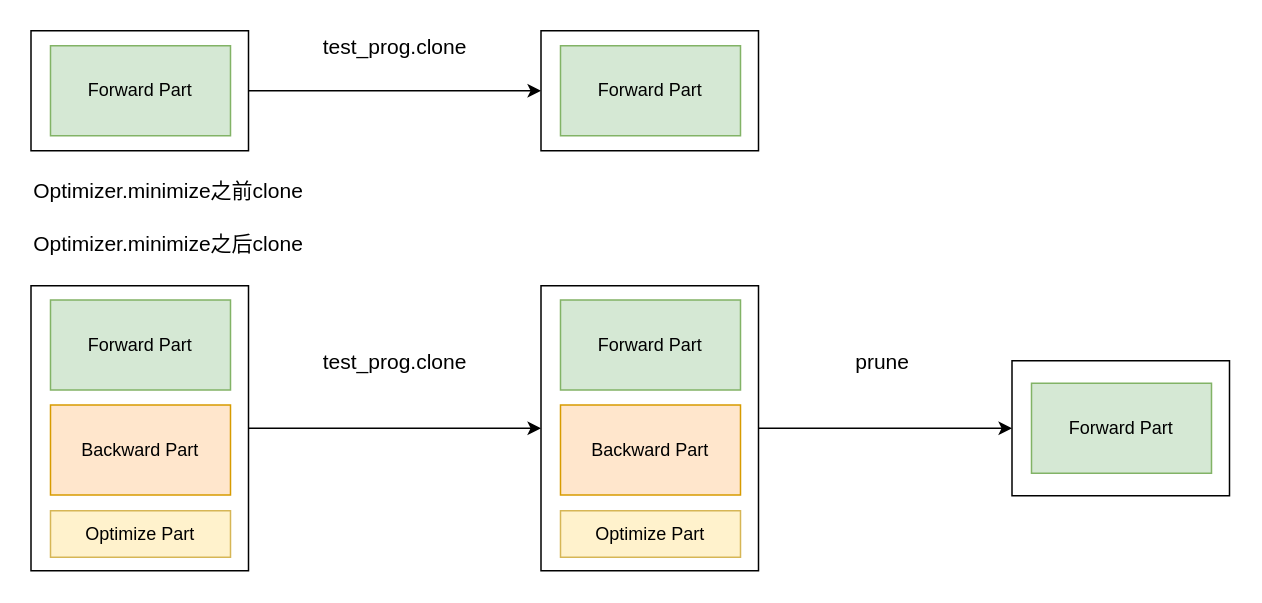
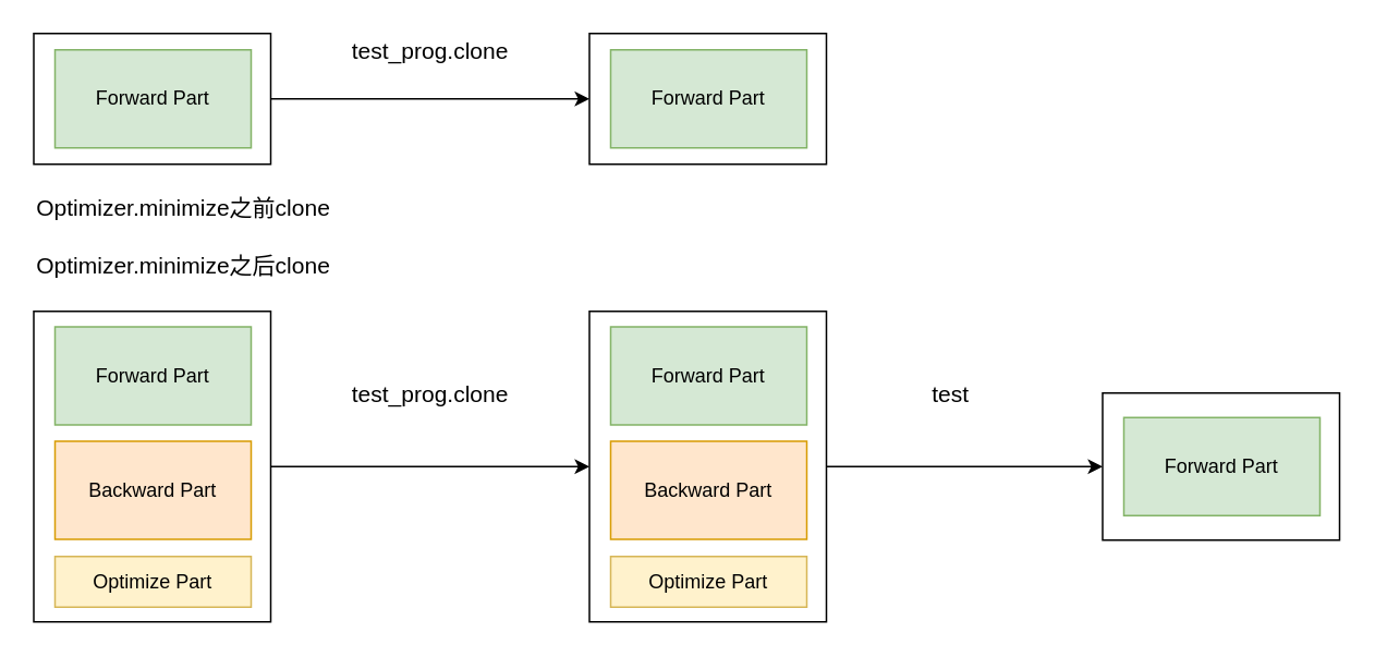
- <mxCell id="23" value="prune" style="text;html=1;resizable=0;points=[];autosize=1;align=left;verticalAlign=top;spacingTop=-4;fontSize=14;fontColor=#000000;" parent="1" vertex="1"><mxGeometry x="568" y="229.5" width="50" height="20" as="geometry" /></mxCell>
+ <mxCell id="23" value="test" style="text;html=1;resizable=0;points=[];autosize=1;align=left;verticalAlign=top;spacingTop=-4;fontSize=14;fontColor=#000000;" parent="1" vertex="1"><mxGeometry x="568" y="229.5" width="50" height="20" as="geometry" /></mxCell>
